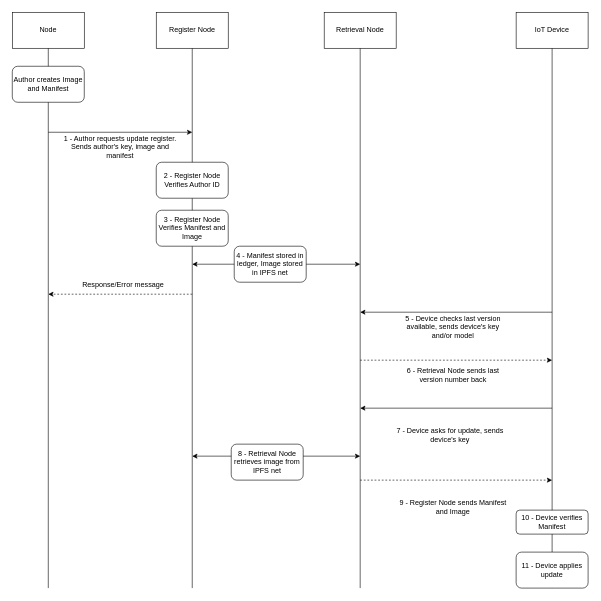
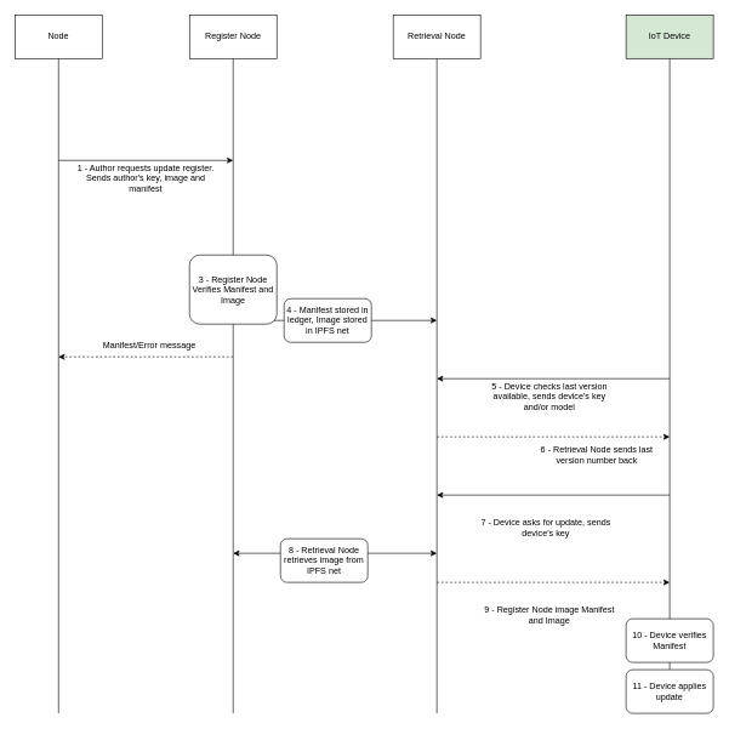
- <mxCell id="11" value="IoT Device" style="rounded=0;whiteSpace=wrap;html=1;" parent="1" vertex="1"><mxGeometry x="860" y="20" width="120" height="60" as="geometry" /></mxCell>
+ <mxCell id="11" value="IoT Device" style="rounded=0;whiteSpace=wrap;html=1;fillColor=#d5e8d4;" parent="1" vertex="1"><mxGeometry x="860" y="20" width="120" height="60" as="geometry" /></mxCell>
- <mxCell id="6" value="&lt;div&gt;Author creates Image and Manifest&lt;/div&gt;" style="rounded=1;whiteSpace=wrap;html=1;" parent="1" vertex="1"><mxGeometry x="20" y="110" width="120" height="60" as="geometry" /></mxCell>
- <mxCell id="13" value="2 - Register Node Verifies Author ID" style="rounded=1;whiteSpace=wrap;html=1;" parent="1" vertex="1"><mxGeometry x="260" y="270" width="120" height="60" as="geometry" /></mxCell>
- <mxCell id="30" value="&lt;div&gt;3 - Register Node Verifies Manifest and Image&lt;/div&gt;" style="rounded=1;whiteSpace=wrap;html=1;" vertex="1" parent="1"><mxGeometry x="260" y="350" width="120" height="60" as="geometry" /></mxCell>
+ <mxCell id="30" value="&lt;div&gt;3 - Register Node Verifies Manifest and Image&lt;/div&gt;" style="rounded=1;whiteSpace=wrap;html=1;" vertex="1" parent="1"><mxGeometry x="260" y="350" width="120" height="95" as="geometry" /></mxCell>
- <mxCell id="29" value="Response/Error message" style="text;html=1;strokeColor=none;fillColor=none;align=center;verticalAlign=middle;whiteSpace=wrap;rounded=0;" vertex="1" parent="1"><mxGeometry x="130" y="460" width="150" height="30" as="geometry" /></mxCell>
+ <mxCell id="29" value="Manifest/Error message" style="text;html=1;strokeColor=none;fillColor=none;align=center;verticalAlign=middle;whiteSpace=wrap;rounded=0;" vertex="1" parent="1"><mxGeometry x="130" y="460" width="150" height="30" as="geometry" /></mxCell>
- <mxCell id="19" value="6 - Retrieval Node sends last version number back" style="text;html=1;strokeColor=none;fillColor=none;align=center;verticalAlign=middle;whiteSpace=wrap;rounded=0;" parent="1" vertex="1"><mxGeometry x="660" y="610" width="190" height="30" as="geometry" /></mxCell>
+ <mxCell id="19" value="6 - Retrieval Node sends last version number back" style="text;html=1;strokeColor=none;fillColor=none;align=center;verticalAlign=middle;whiteSpace=wrap;rounded=0;" parent="1" vertex="1"><mxGeometry x="725" y="610" width="190" height="30" as="geometry" /></mxCell>
- <mxCell id="23" value="9 - Register Node sends Manifest and Image" style="text;html=1;strokeColor=none;fillColor=none;align=center;verticalAlign=middle;whiteSpace=wrap;rounded=0;" parent="1" vertex="1"><mxGeometry x="660" y="830" width="190" height="30" as="geometry" /></mxCell>
+ <mxCell id="23" value="9 - Register Node image Manifest and Image" style="text;html=1;strokeColor=none;fillColor=none;align=center;verticalAlign=middle;whiteSpace=wrap;rounded=0;" parent="1" vertex="1"><mxGeometry x="660" y="830" width="190" height="30" as="geometry" /></mxCell>
- <mxCell id="24" value="10 - Device verifies Manifest" style="rounded=1;whiteSpace=wrap;html=1;" parent="1" vertex="1"><mxGeometry x="860" y="850" width="120" height="40" as="geometry" /></mxCell>
+ <mxCell id="24" value="10 - Device verifies Manifest" style="rounded=1;whiteSpace=wrap;html=1;" parent="1" vertex="1"><mxGeometry x="860" y="850" width="120" height="60" as="geometry" /></mxCell>
